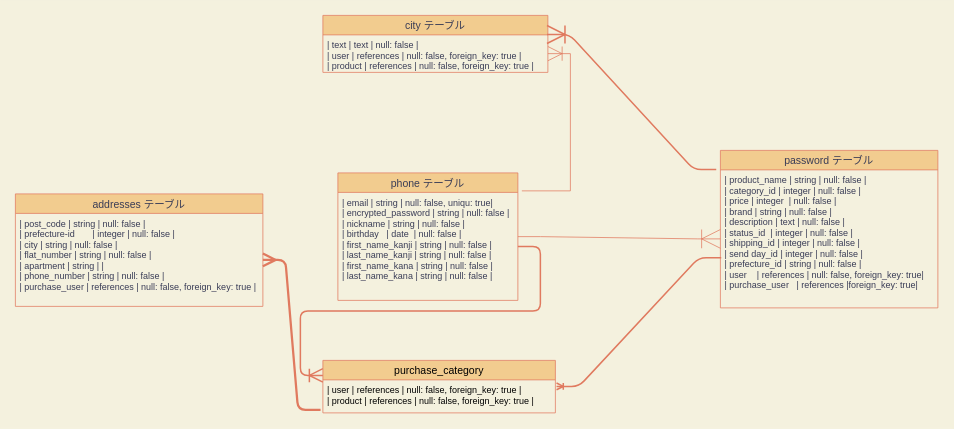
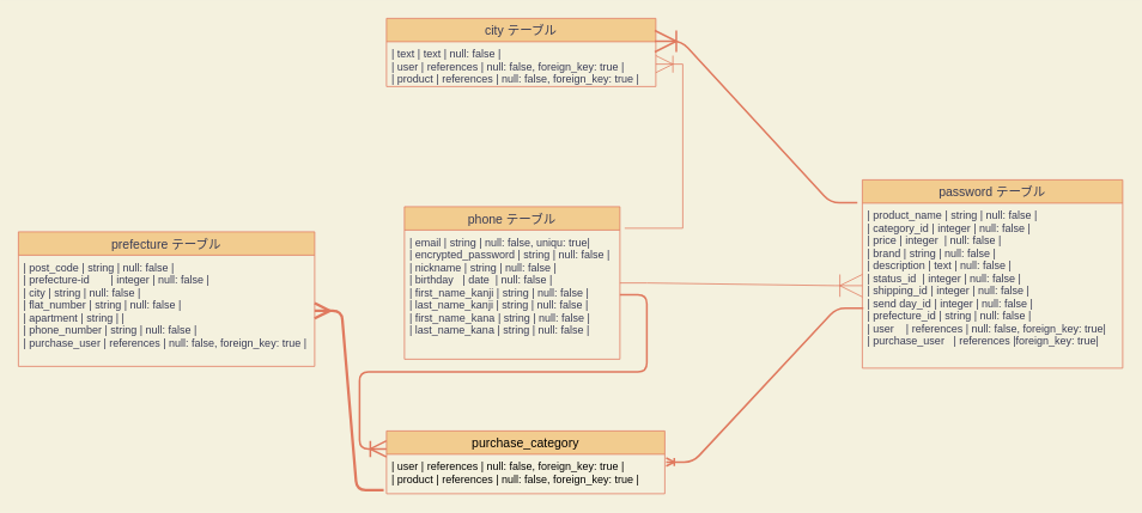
- <mxCell id="6" value="addresses テーブル" style="swimlane;fontStyle=0;childLayout=stackLayout;horizontal=1;startSize=26;horizontalStack=0;resizeParent=1;resizeParentMax=0;resizeLast=0;collapsible=1;marginBottom=0;align=center;fontSize=14;fillColor=#F2CC8F;strokeColor=#E07A5F;fontColor=#393C56;" parent="1" vertex="1"><mxGeometry x="20" y="258" width="330" height="150" as="geometry" /></mxCell>
+ <mxCell id="6" value="prefecture テーブル" style="swimlane;fontStyle=0;childLayout=stackLayout;horizontal=1;startSize=26;horizontalStack=0;resizeParent=1;resizeParentMax=0;resizeLast=0;collapsible=1;marginBottom=0;align=center;fontSize=14;fillColor=#F2CC8F;strokeColor=#E07A5F;fontColor=#393C56;" parent="1" vertex="1"><mxGeometry x="20" y="258" width="330" height="150" as="geometry" /></mxCell>
